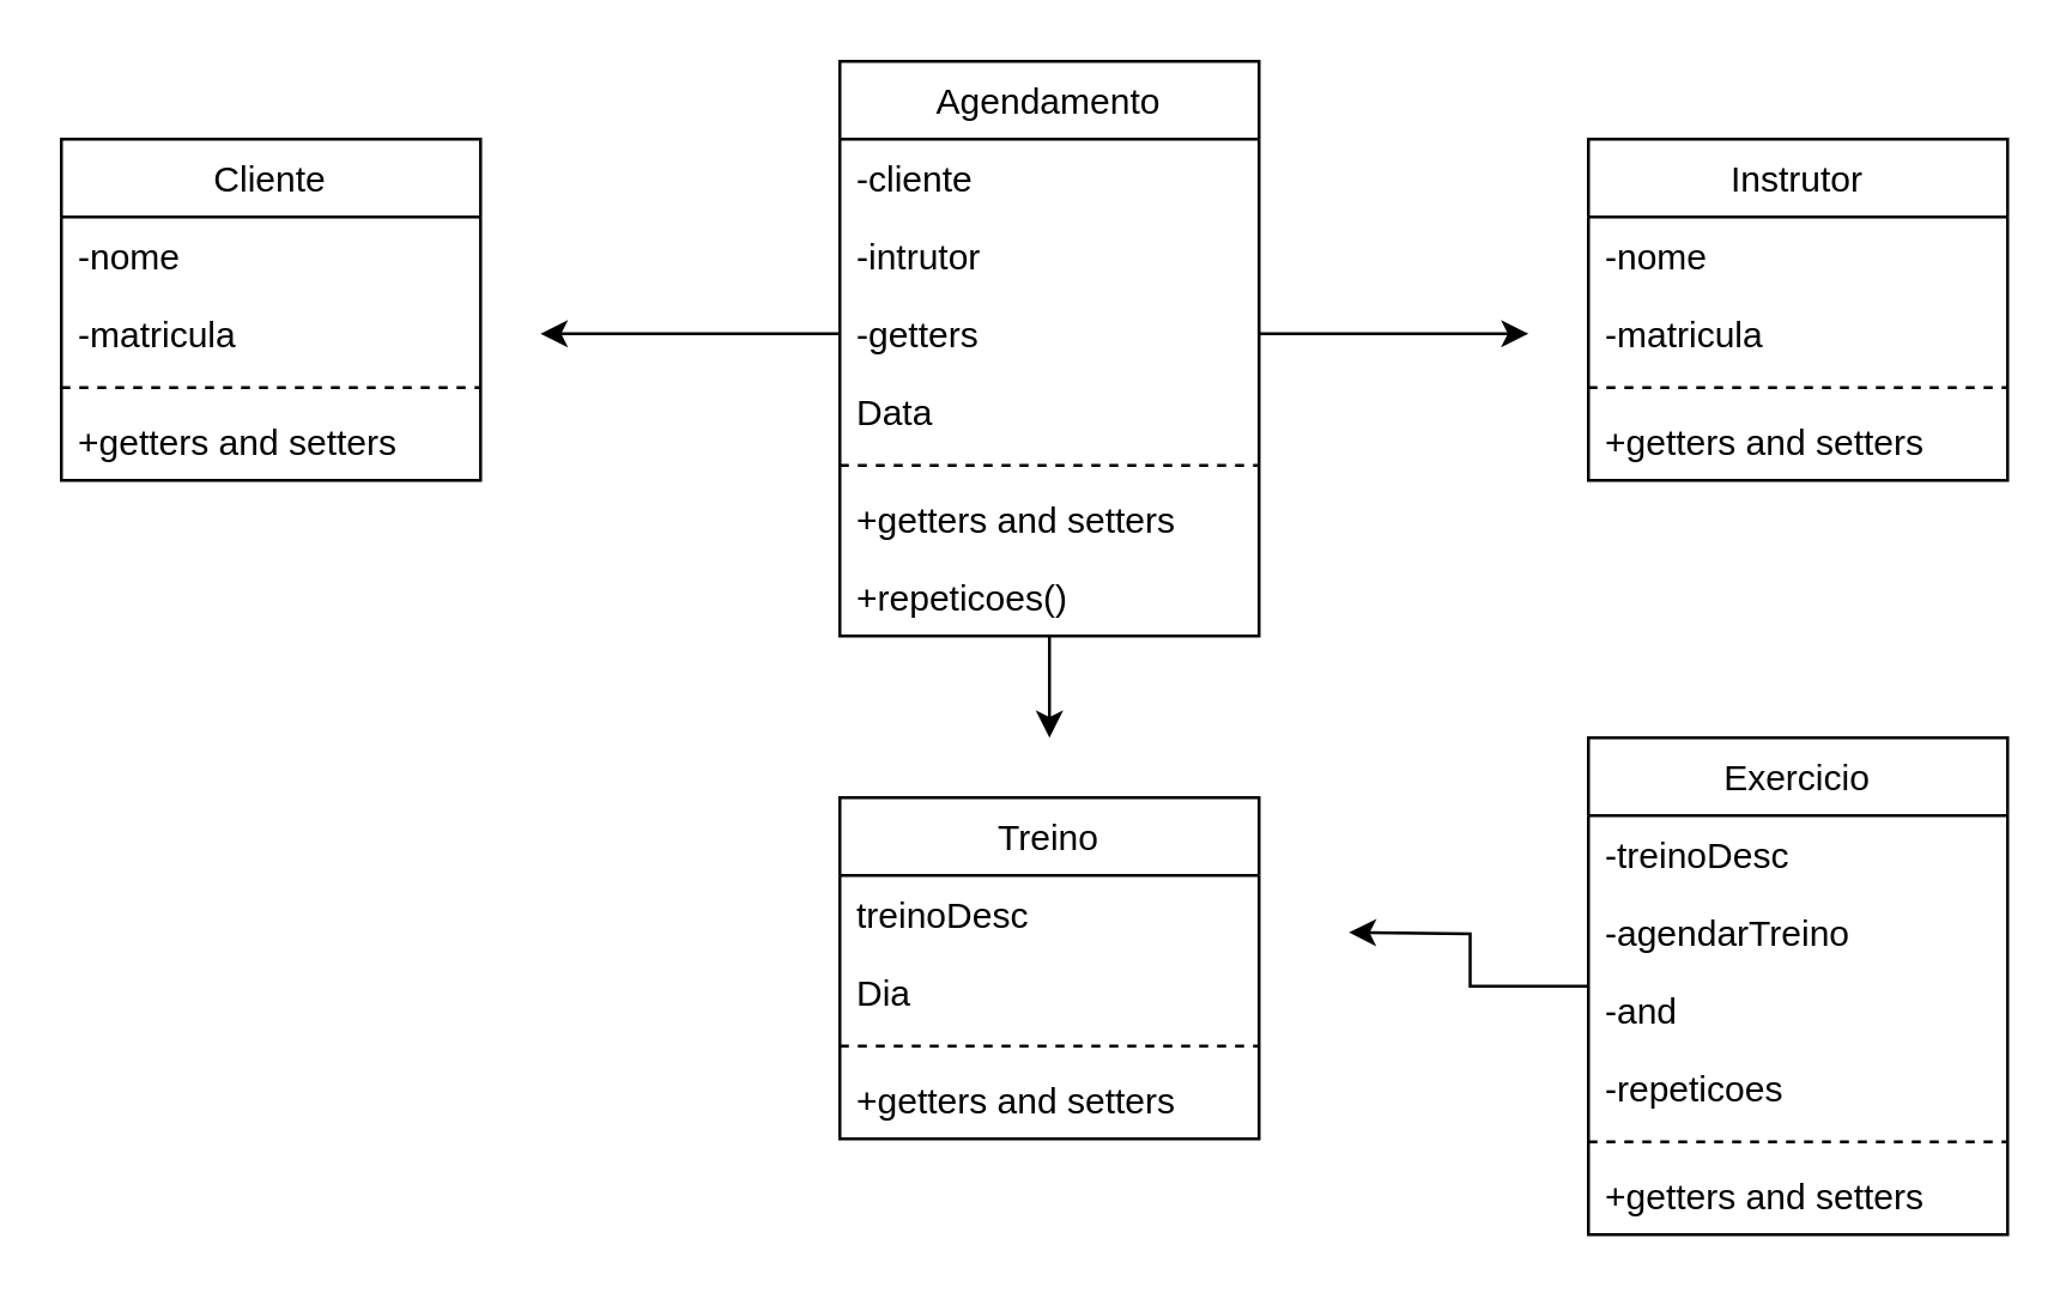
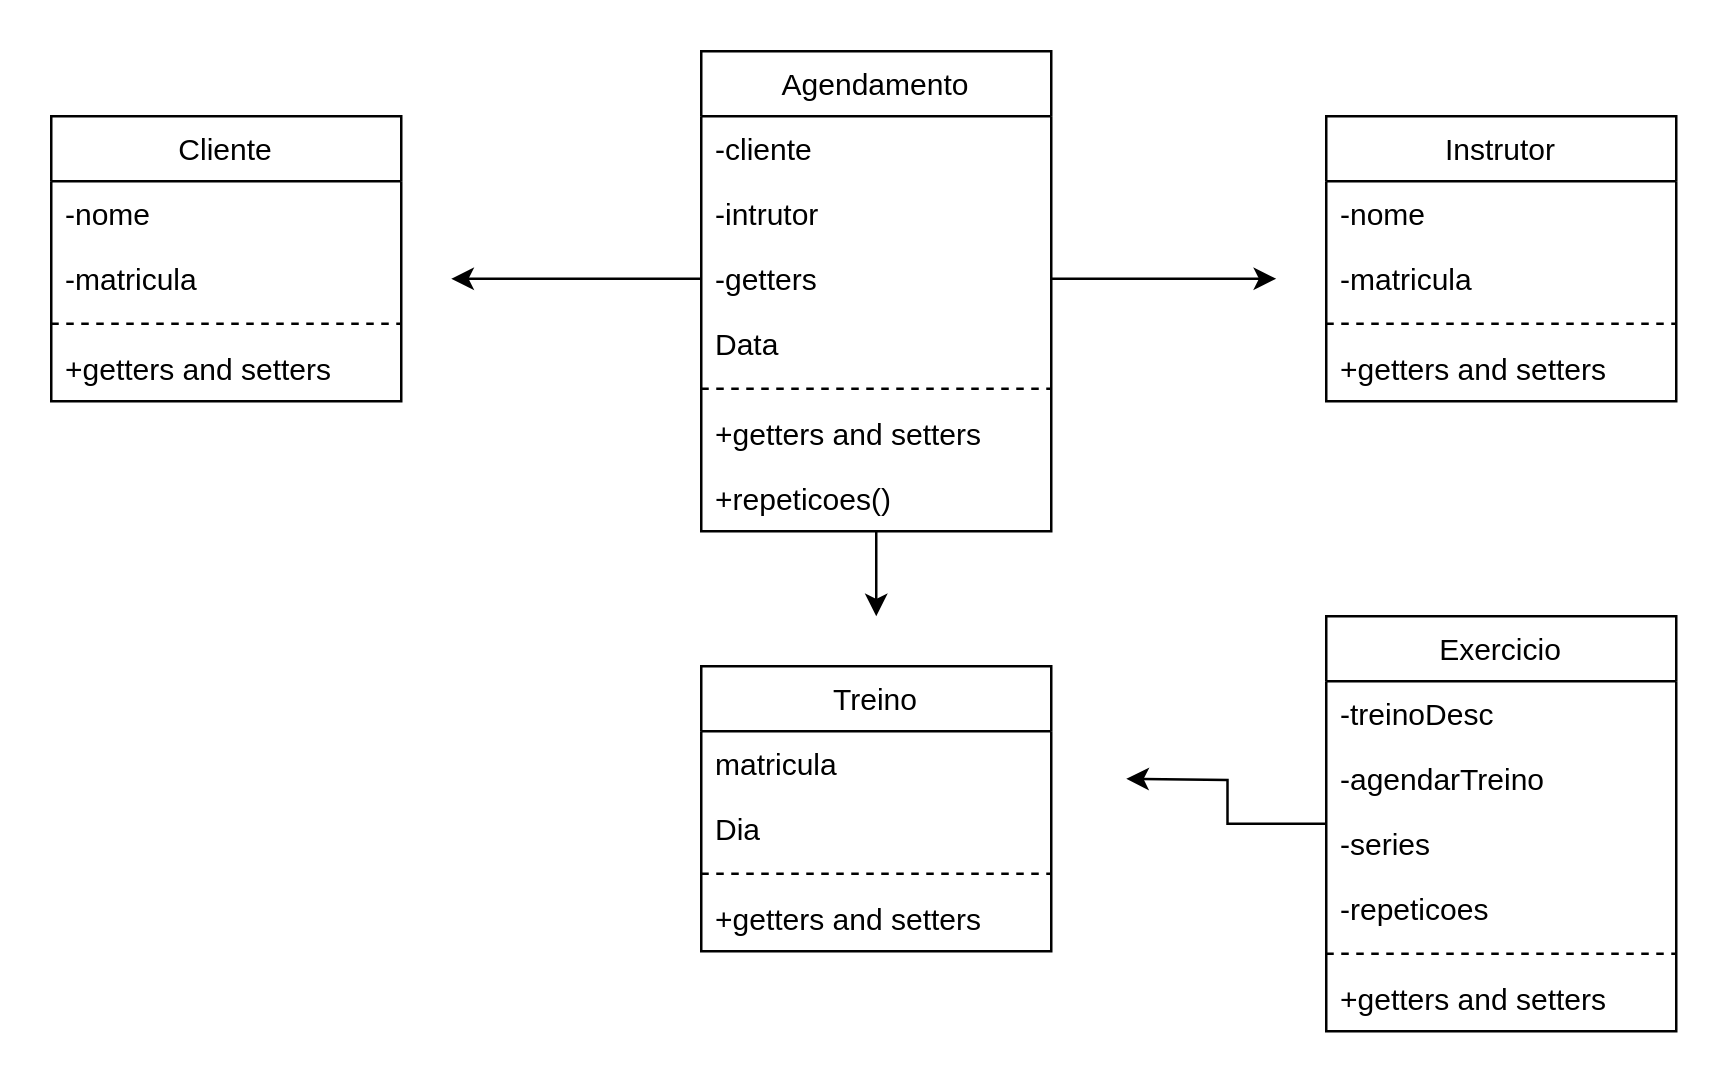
- <mxCell id="13" value="treinoDesc" style="text;strokeColor=none;fillColor=none;align=left;verticalAlign=top;spacingLeft=4;spacingRight=4;overflow=hidden;rotatable=0;points=[[0,0.5],[1,0.5]];portConstraint=eastwest;" parent="12" vertex="1"><mxGeometry y="26" width="140" height="26" as="geometry" /></mxCell>
+ <mxCell id="13" value="matricula" style="text;strokeColor=none;fillColor=none;align=left;verticalAlign=top;spacingLeft=4;spacingRight=4;overflow=hidden;rotatable=0;points=[[0,0.5],[1,0.5]];portConstraint=eastwest;" parent="12" vertex="1"><mxGeometry y="26" width="140" height="26" as="geometry" /></mxCell>
- <mxCell id="21" value="-and" style="text;strokeColor=none;fillColor=none;align=left;verticalAlign=top;spacingLeft=4;spacingRight=4;overflow=hidden;rotatable=0;points=[[0,0.5],[1,0.5]];portConstraint=eastwest;" parent="18" vertex="1"><mxGeometry y="78" width="140" height="26" as="geometry" /></mxCell>
+ <mxCell id="21" value="-series" style="text;strokeColor=none;fillColor=none;align=left;verticalAlign=top;spacingLeft=4;spacingRight=4;overflow=hidden;rotatable=0;points=[[0,0.5],[1,0.5]];portConstraint=eastwest;" parent="18" vertex="1"><mxGeometry y="78" width="140" height="26" as="geometry" /></mxCell>
